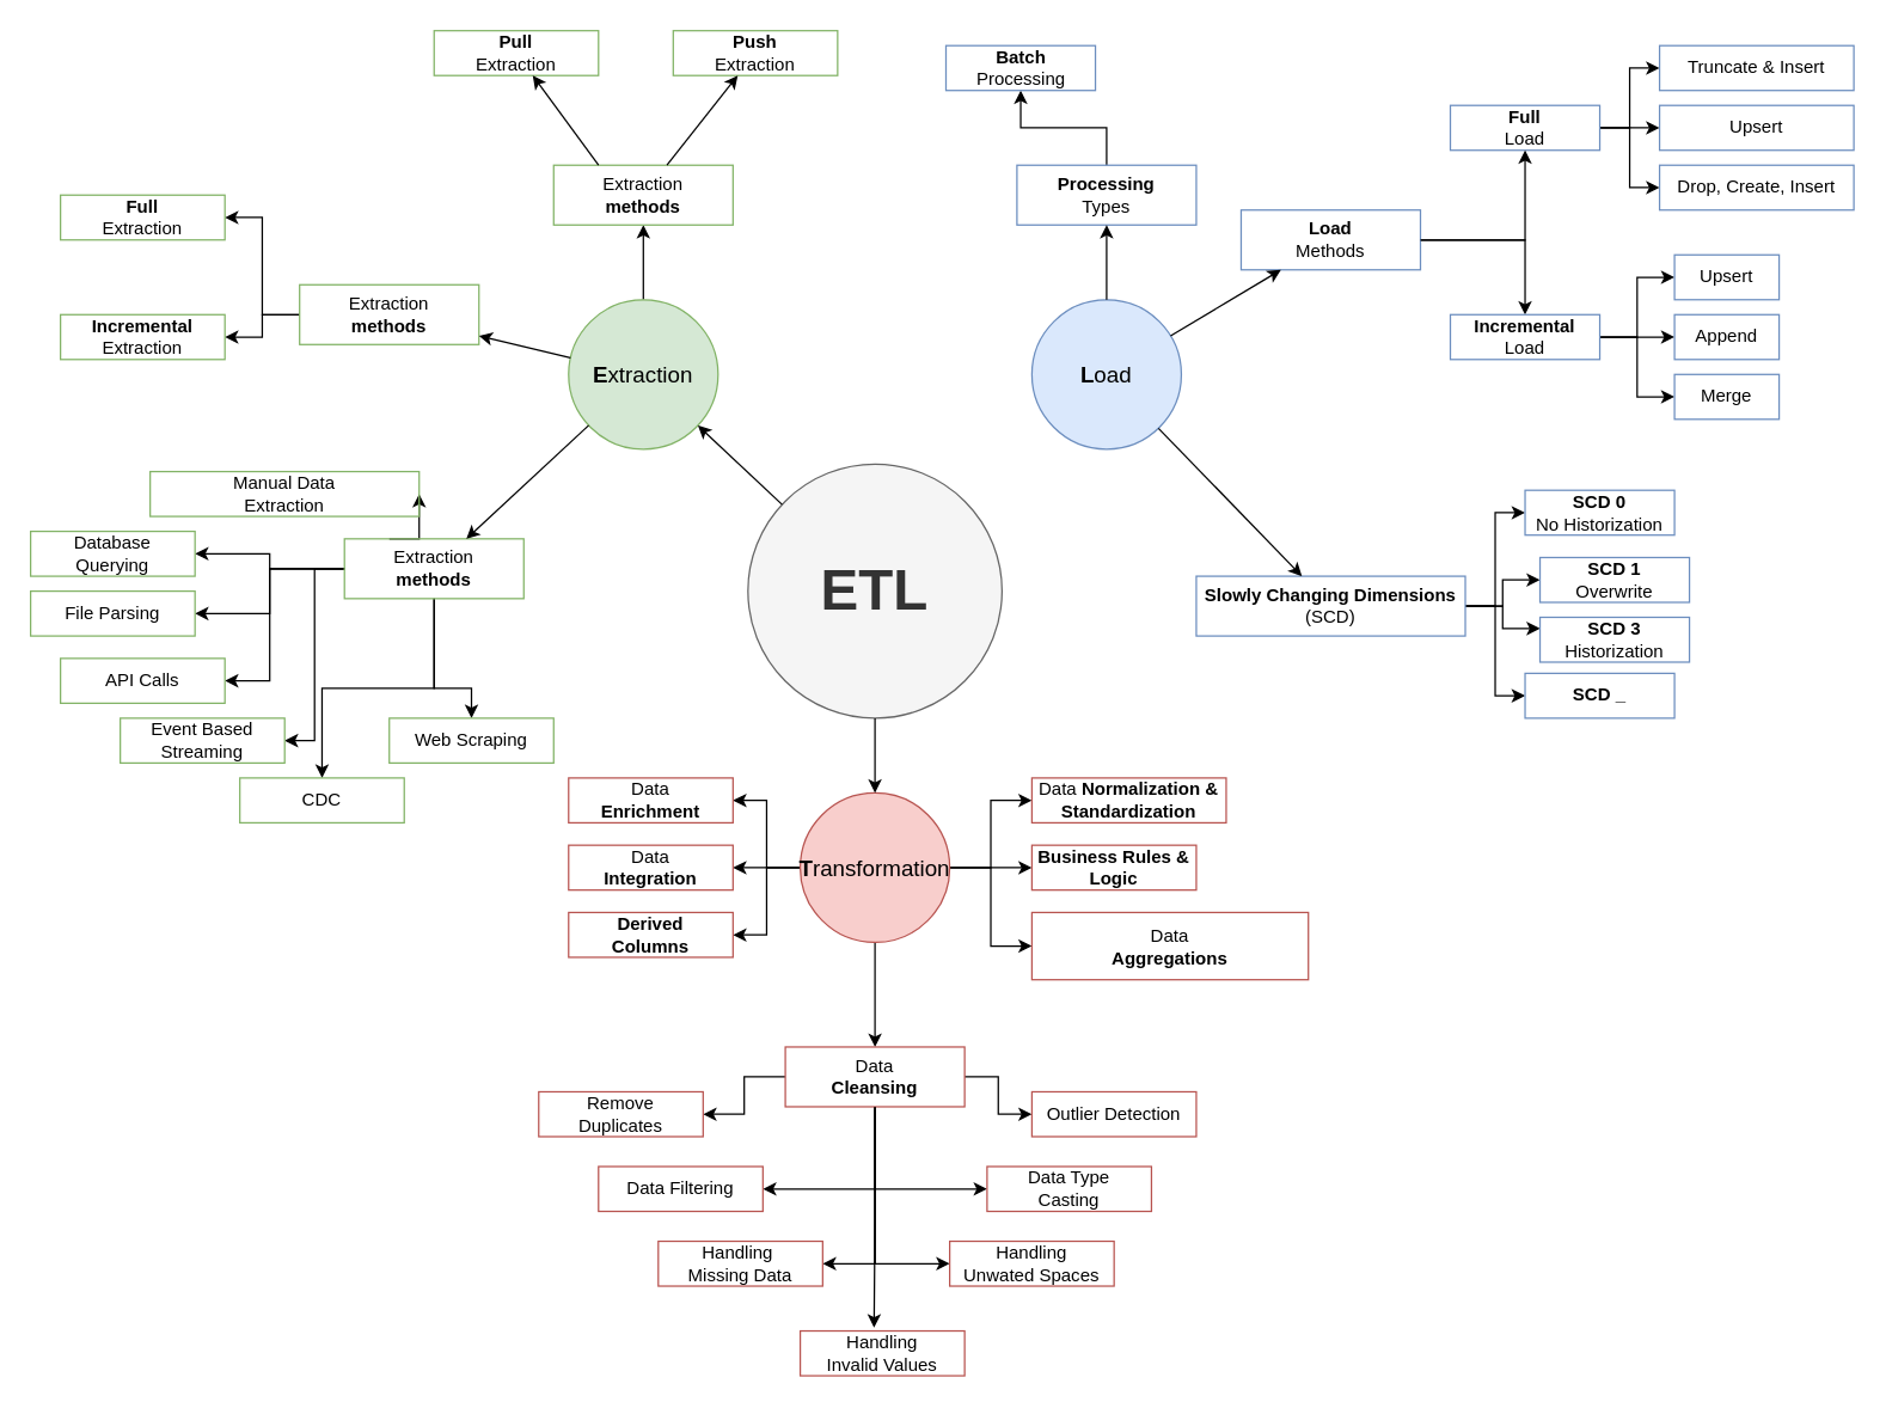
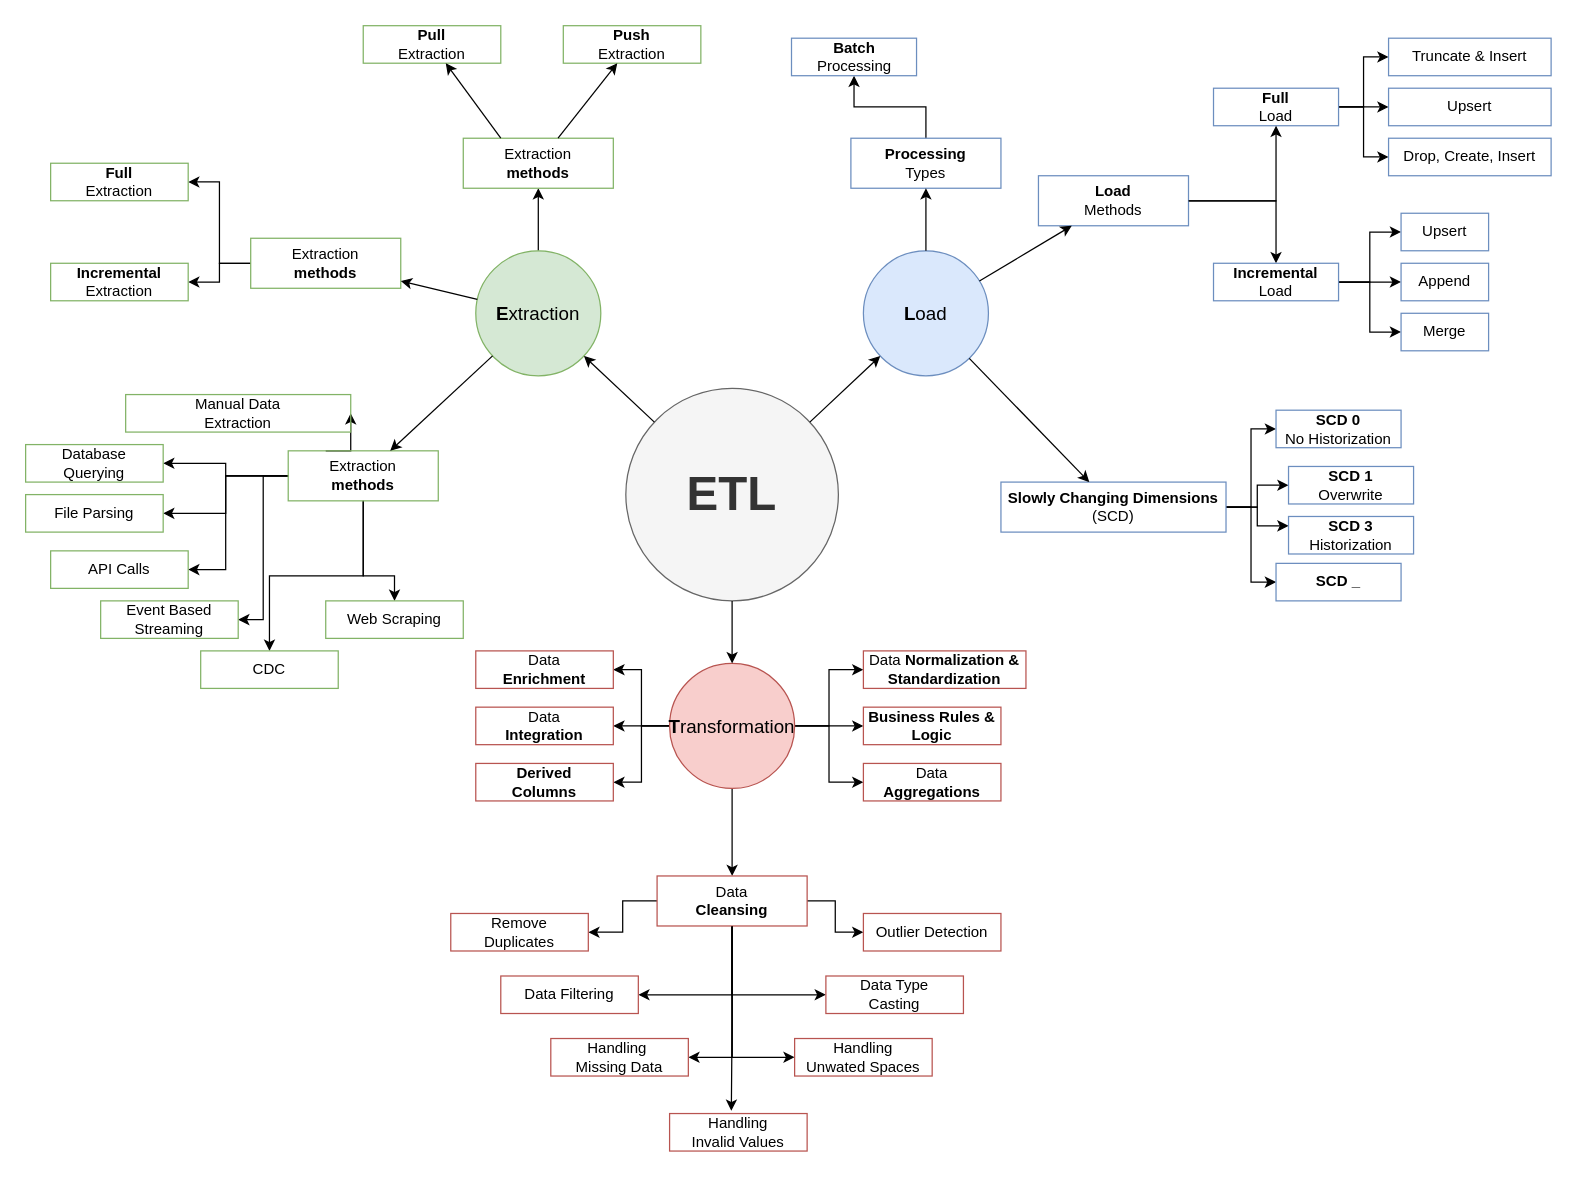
+ <mxCell id="86" value="" style="endArrow=classic;html=1;rounded=0;" edge="1" parent="1" source="2" target="5"><mxGeometry width="50" height="50" relative="1" as="geometry"><mxPoint x="717" y="363" as="sourcePoint" /><mxPoint x="660" y="310" as="targetPoint" /></mxGeometry></mxCell>
- <mxCell id="49" value="Data&lt;div&gt;&lt;b&gt;Aggregations&lt;/b&gt;&lt;/div&gt;" style="rounded=0;whiteSpace=wrap;html=1;fillColor=none;strokeColor=#b85450;" vertex="1" parent="1"><mxGeometry x="690" y="610" width="185" height="45" as="geometry" /></mxCell>
+ <mxCell id="49" value="Data&lt;div&gt;&lt;b&gt;Aggregations&lt;/b&gt;&lt;/div&gt;" style="rounded=0;whiteSpace=wrap;html=1;fillColor=none;strokeColor=#b85450;" vertex="1" parent="1"><mxGeometry x="690" y="610" width="110" height="30" as="geometry" /></mxCell>
